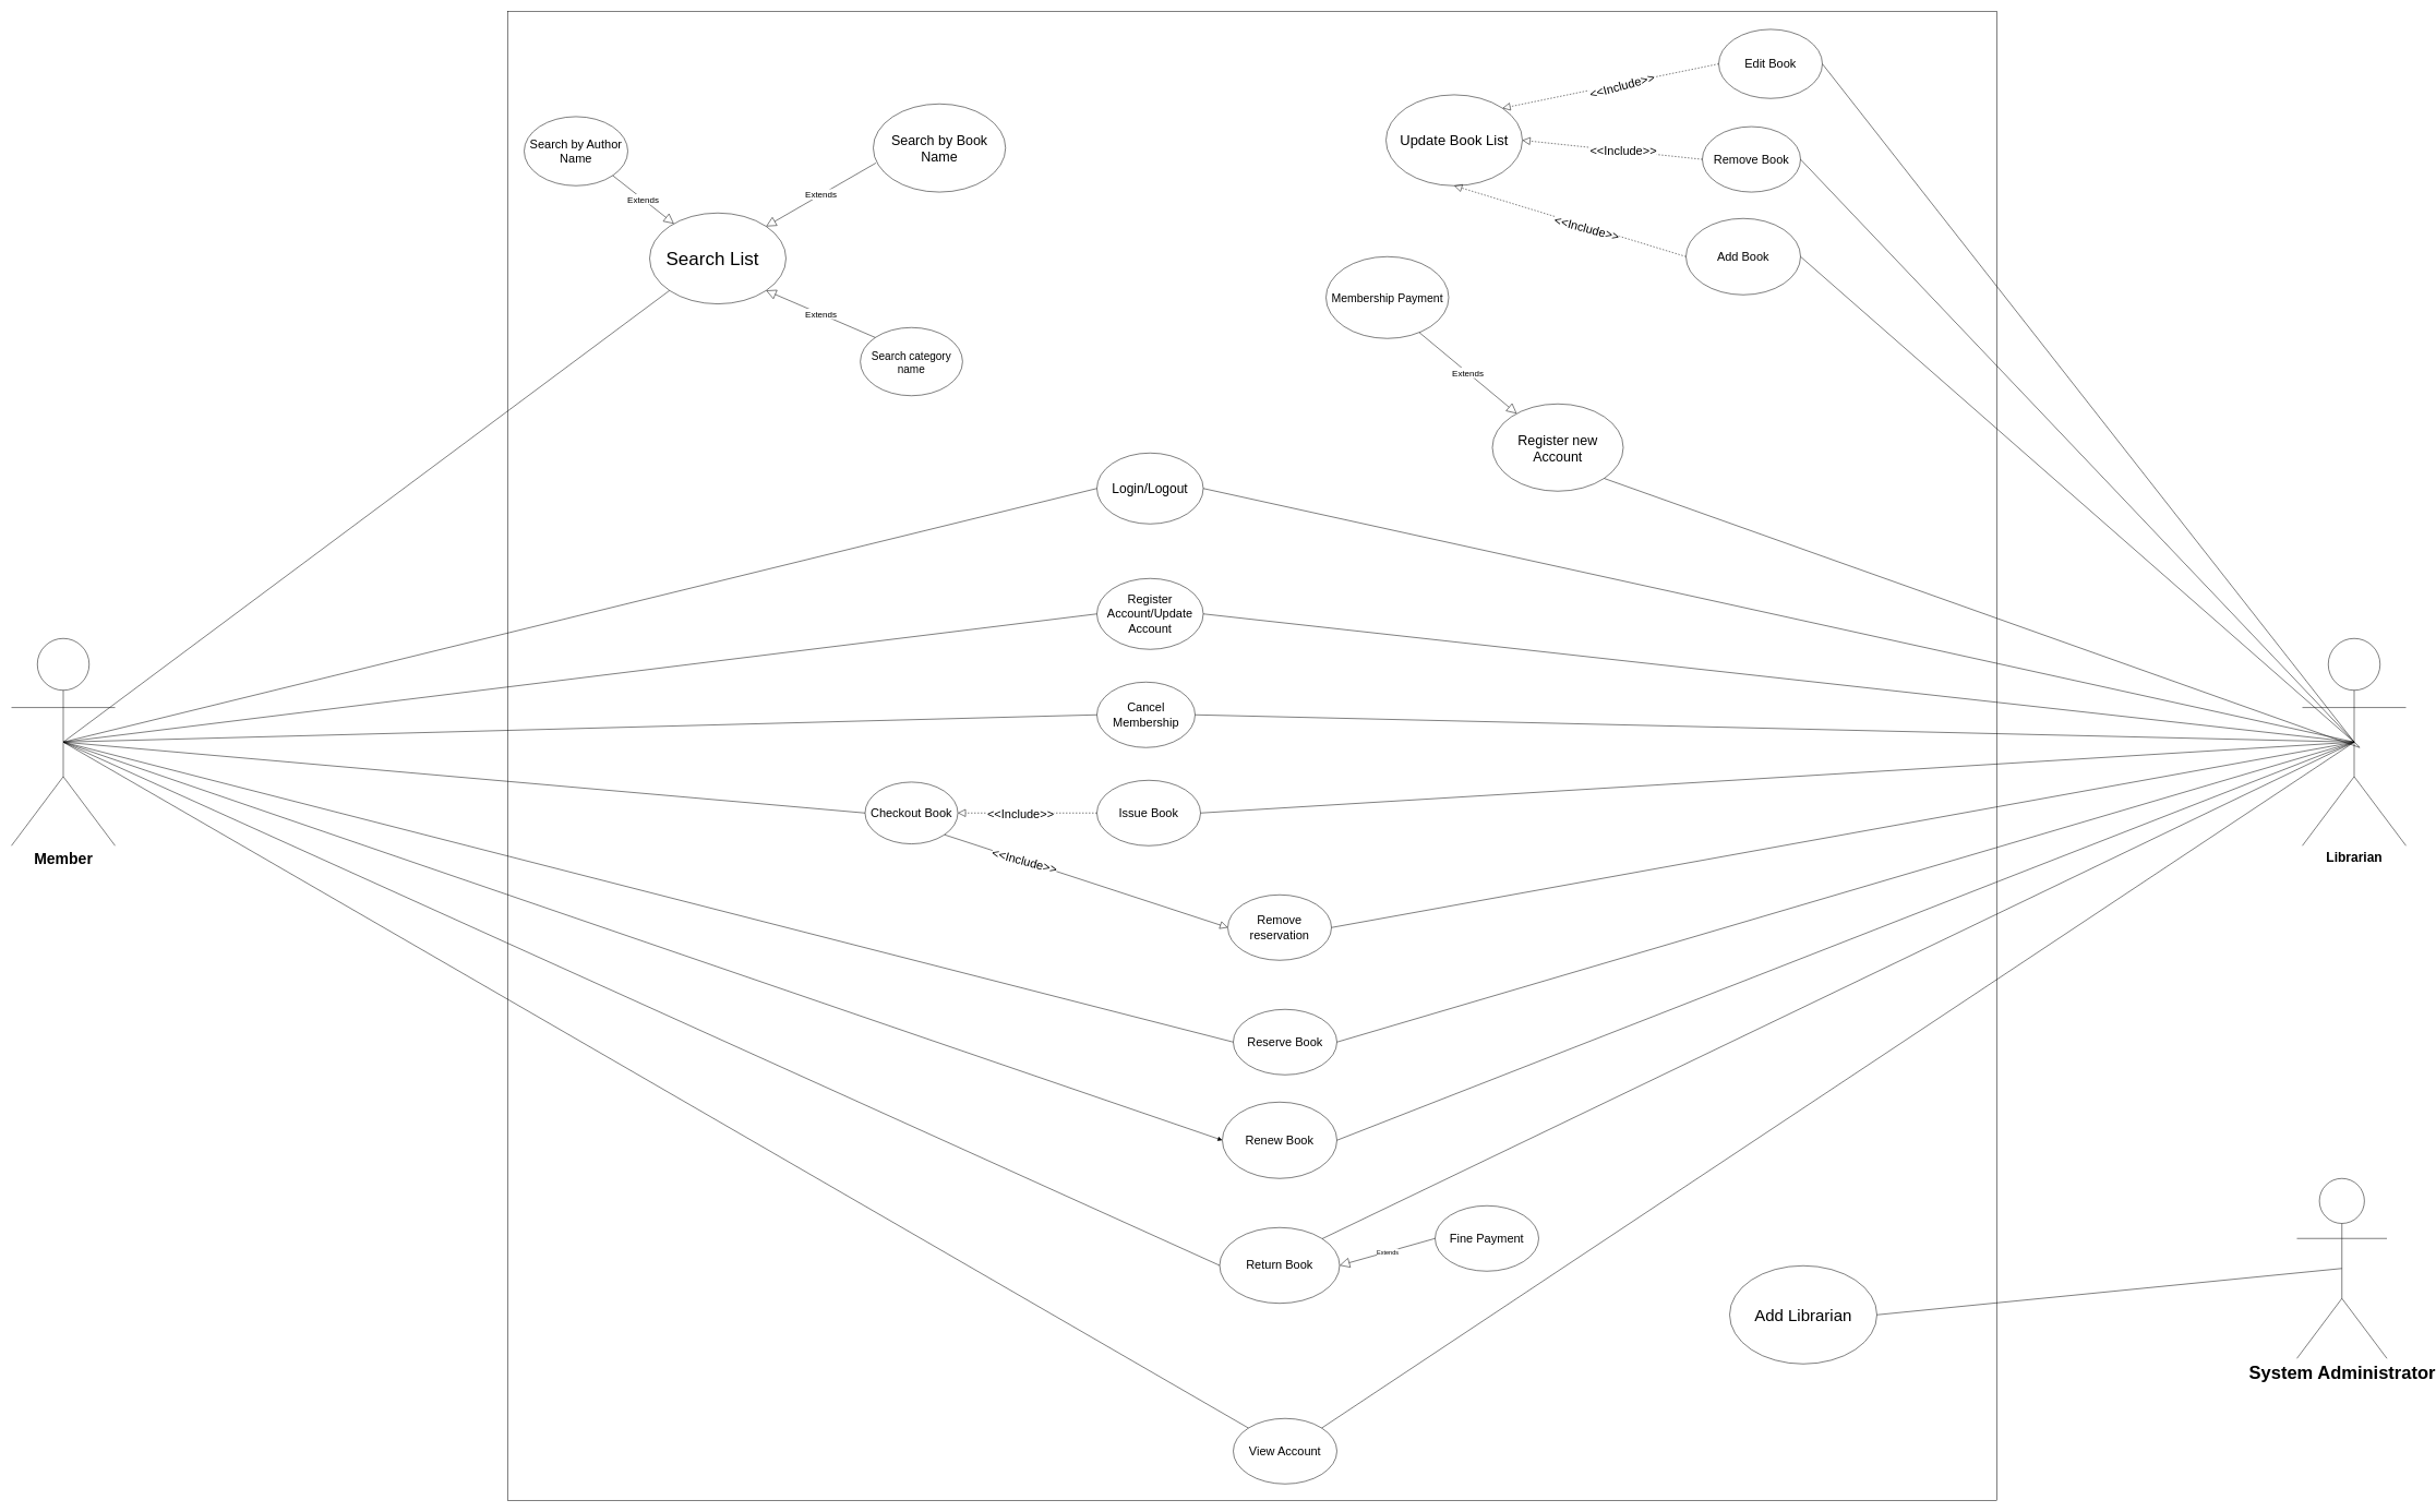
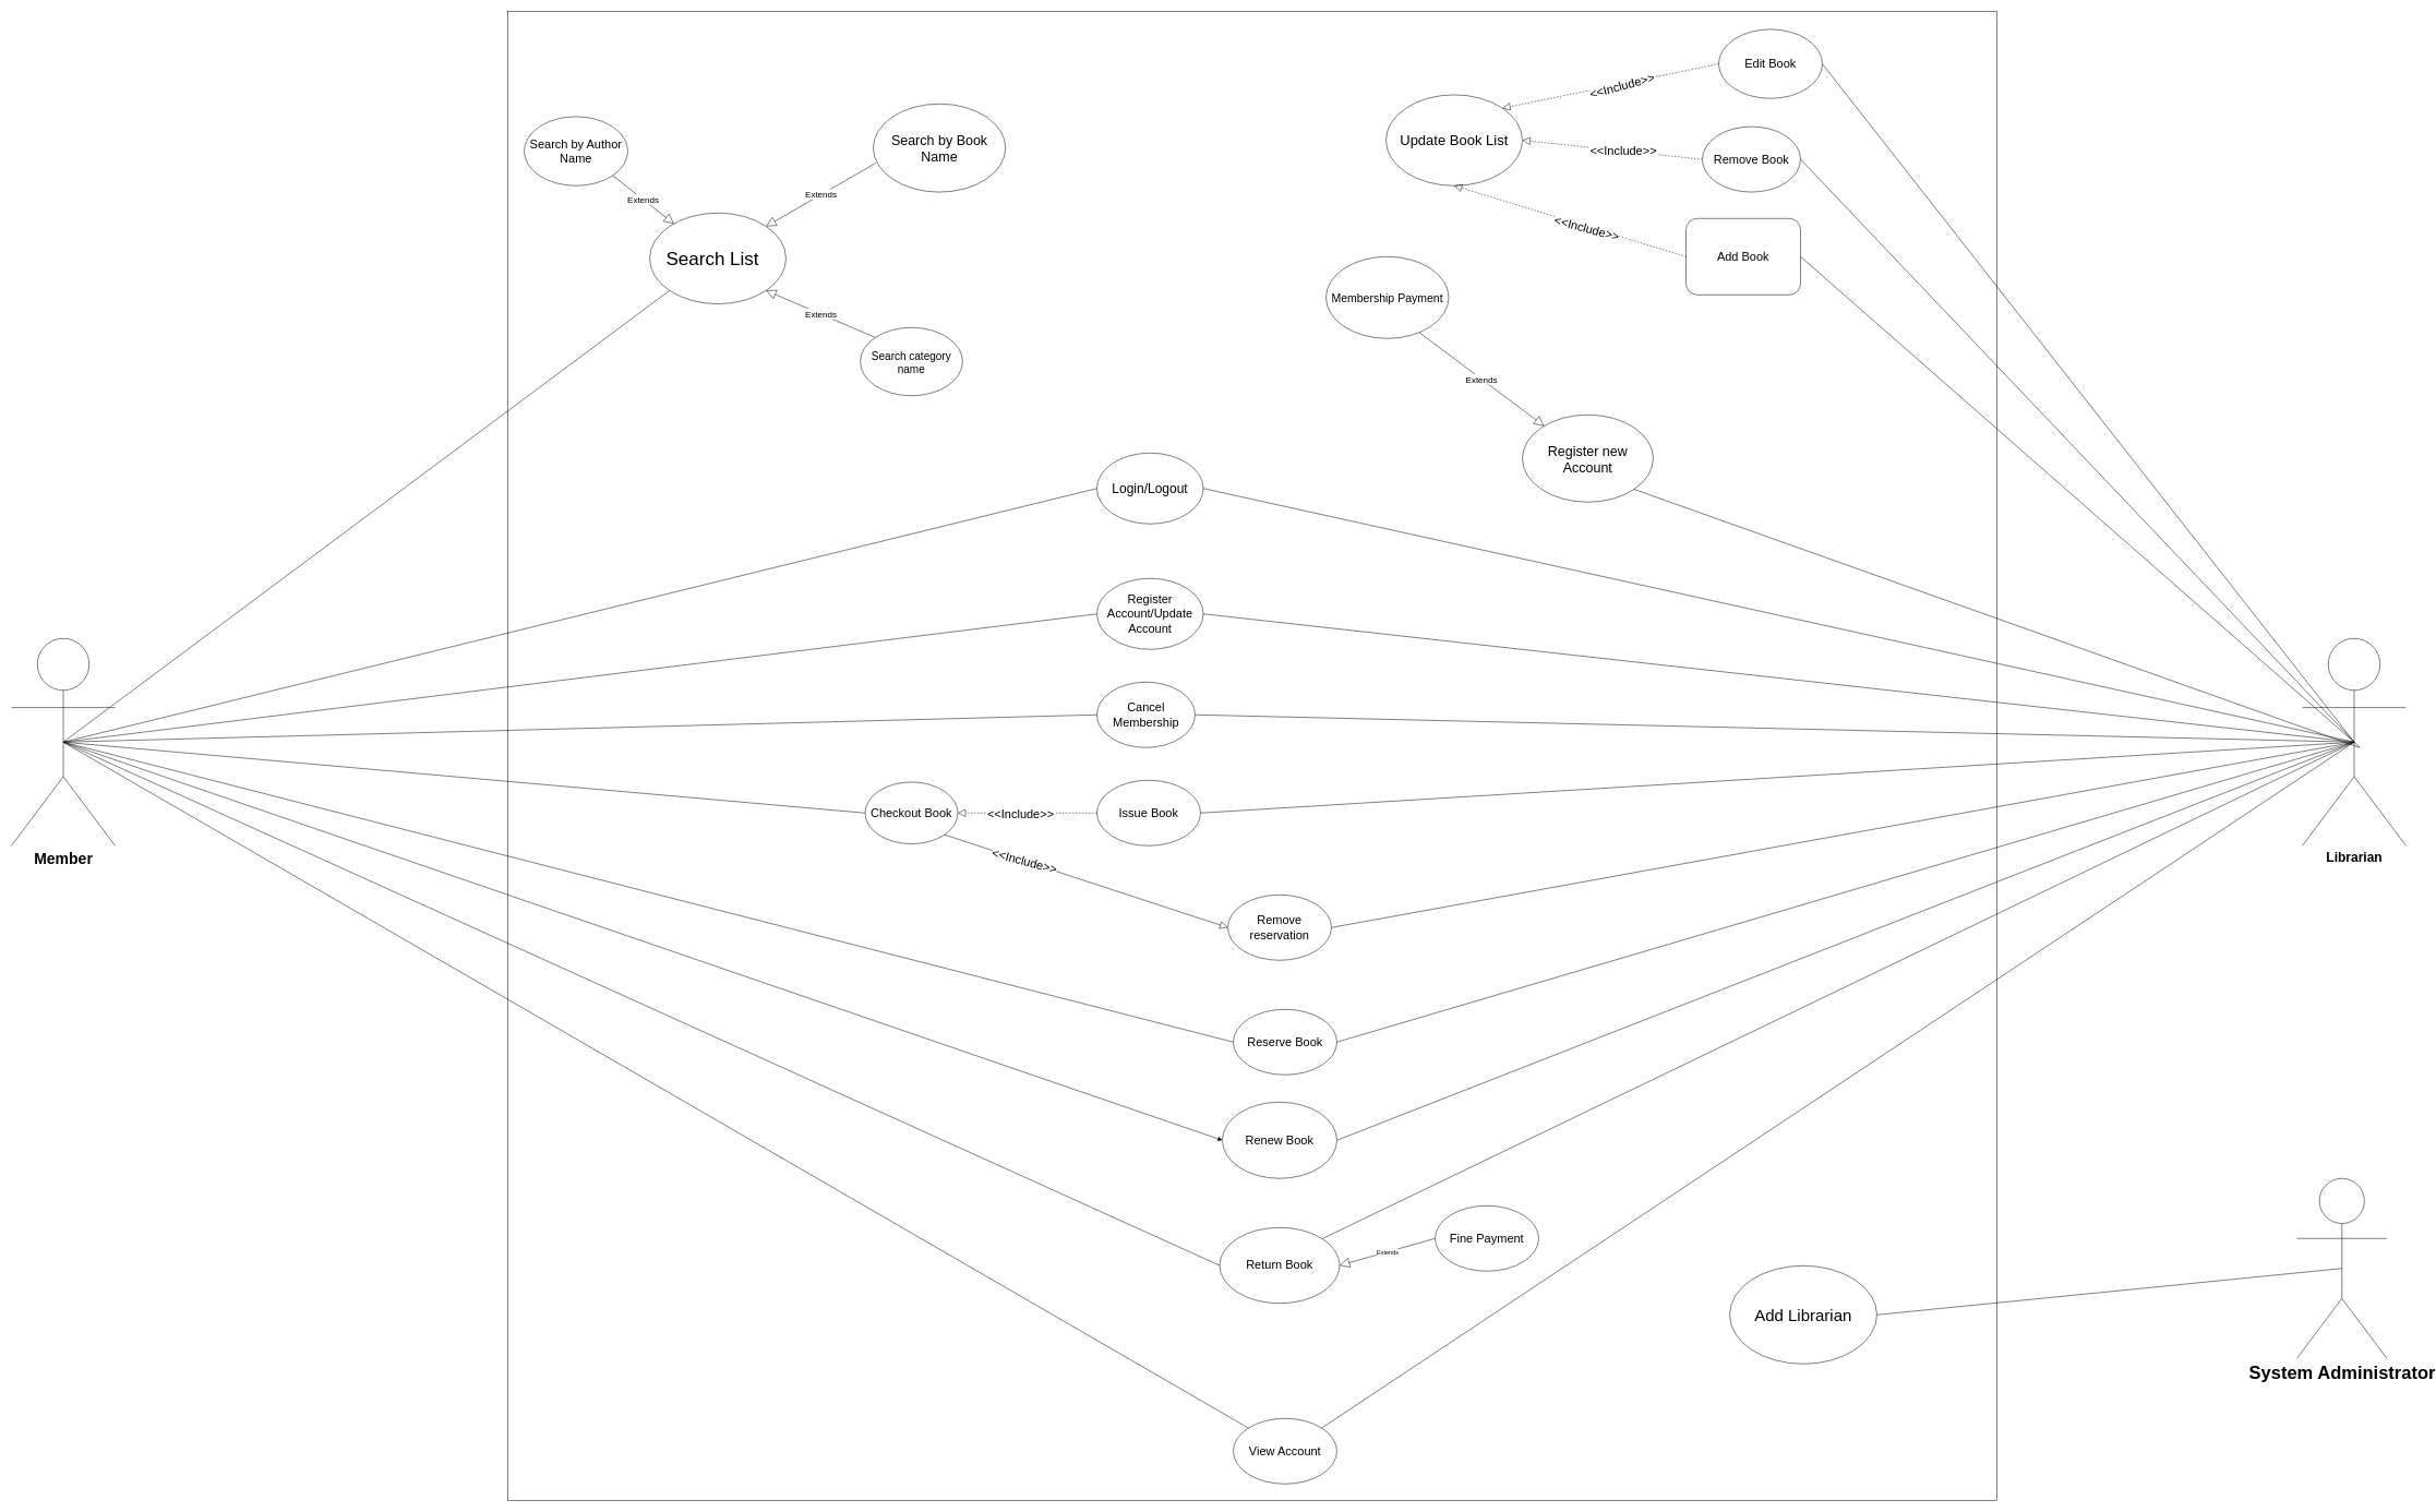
- <mxCell id="5" value="Add Book" style="ellipse;whiteSpace=wrap;html=1;fontSize=22;" parent="1" vertex="1"><mxGeometry x="3090" y="400" width="210" height="140" as="geometry" /></mxCell>
+ <mxCell id="5" value="Add Book" style="whiteSpace=wrap;html=1;fontSize=22;rounded=1;" parent="1" vertex="1"><mxGeometry x="3090" y="400" width="210" height="140" as="geometry" /></mxCell>
- <mxCell id="20" value="Register new Account" style="ellipse;whiteSpace=wrap;html=1;fontSize=25;" parent="1" vertex="1"><mxGeometry x="2735" y="740" width="240" height="160" as="geometry" /></mxCell>
+ <mxCell id="20" value="Register new Account" style="ellipse;whiteSpace=wrap;html=1;fontSize=25;" parent="1" vertex="1"><mxGeometry x="2790" y="760" width="240" height="160" as="geometry" /></mxCell>
